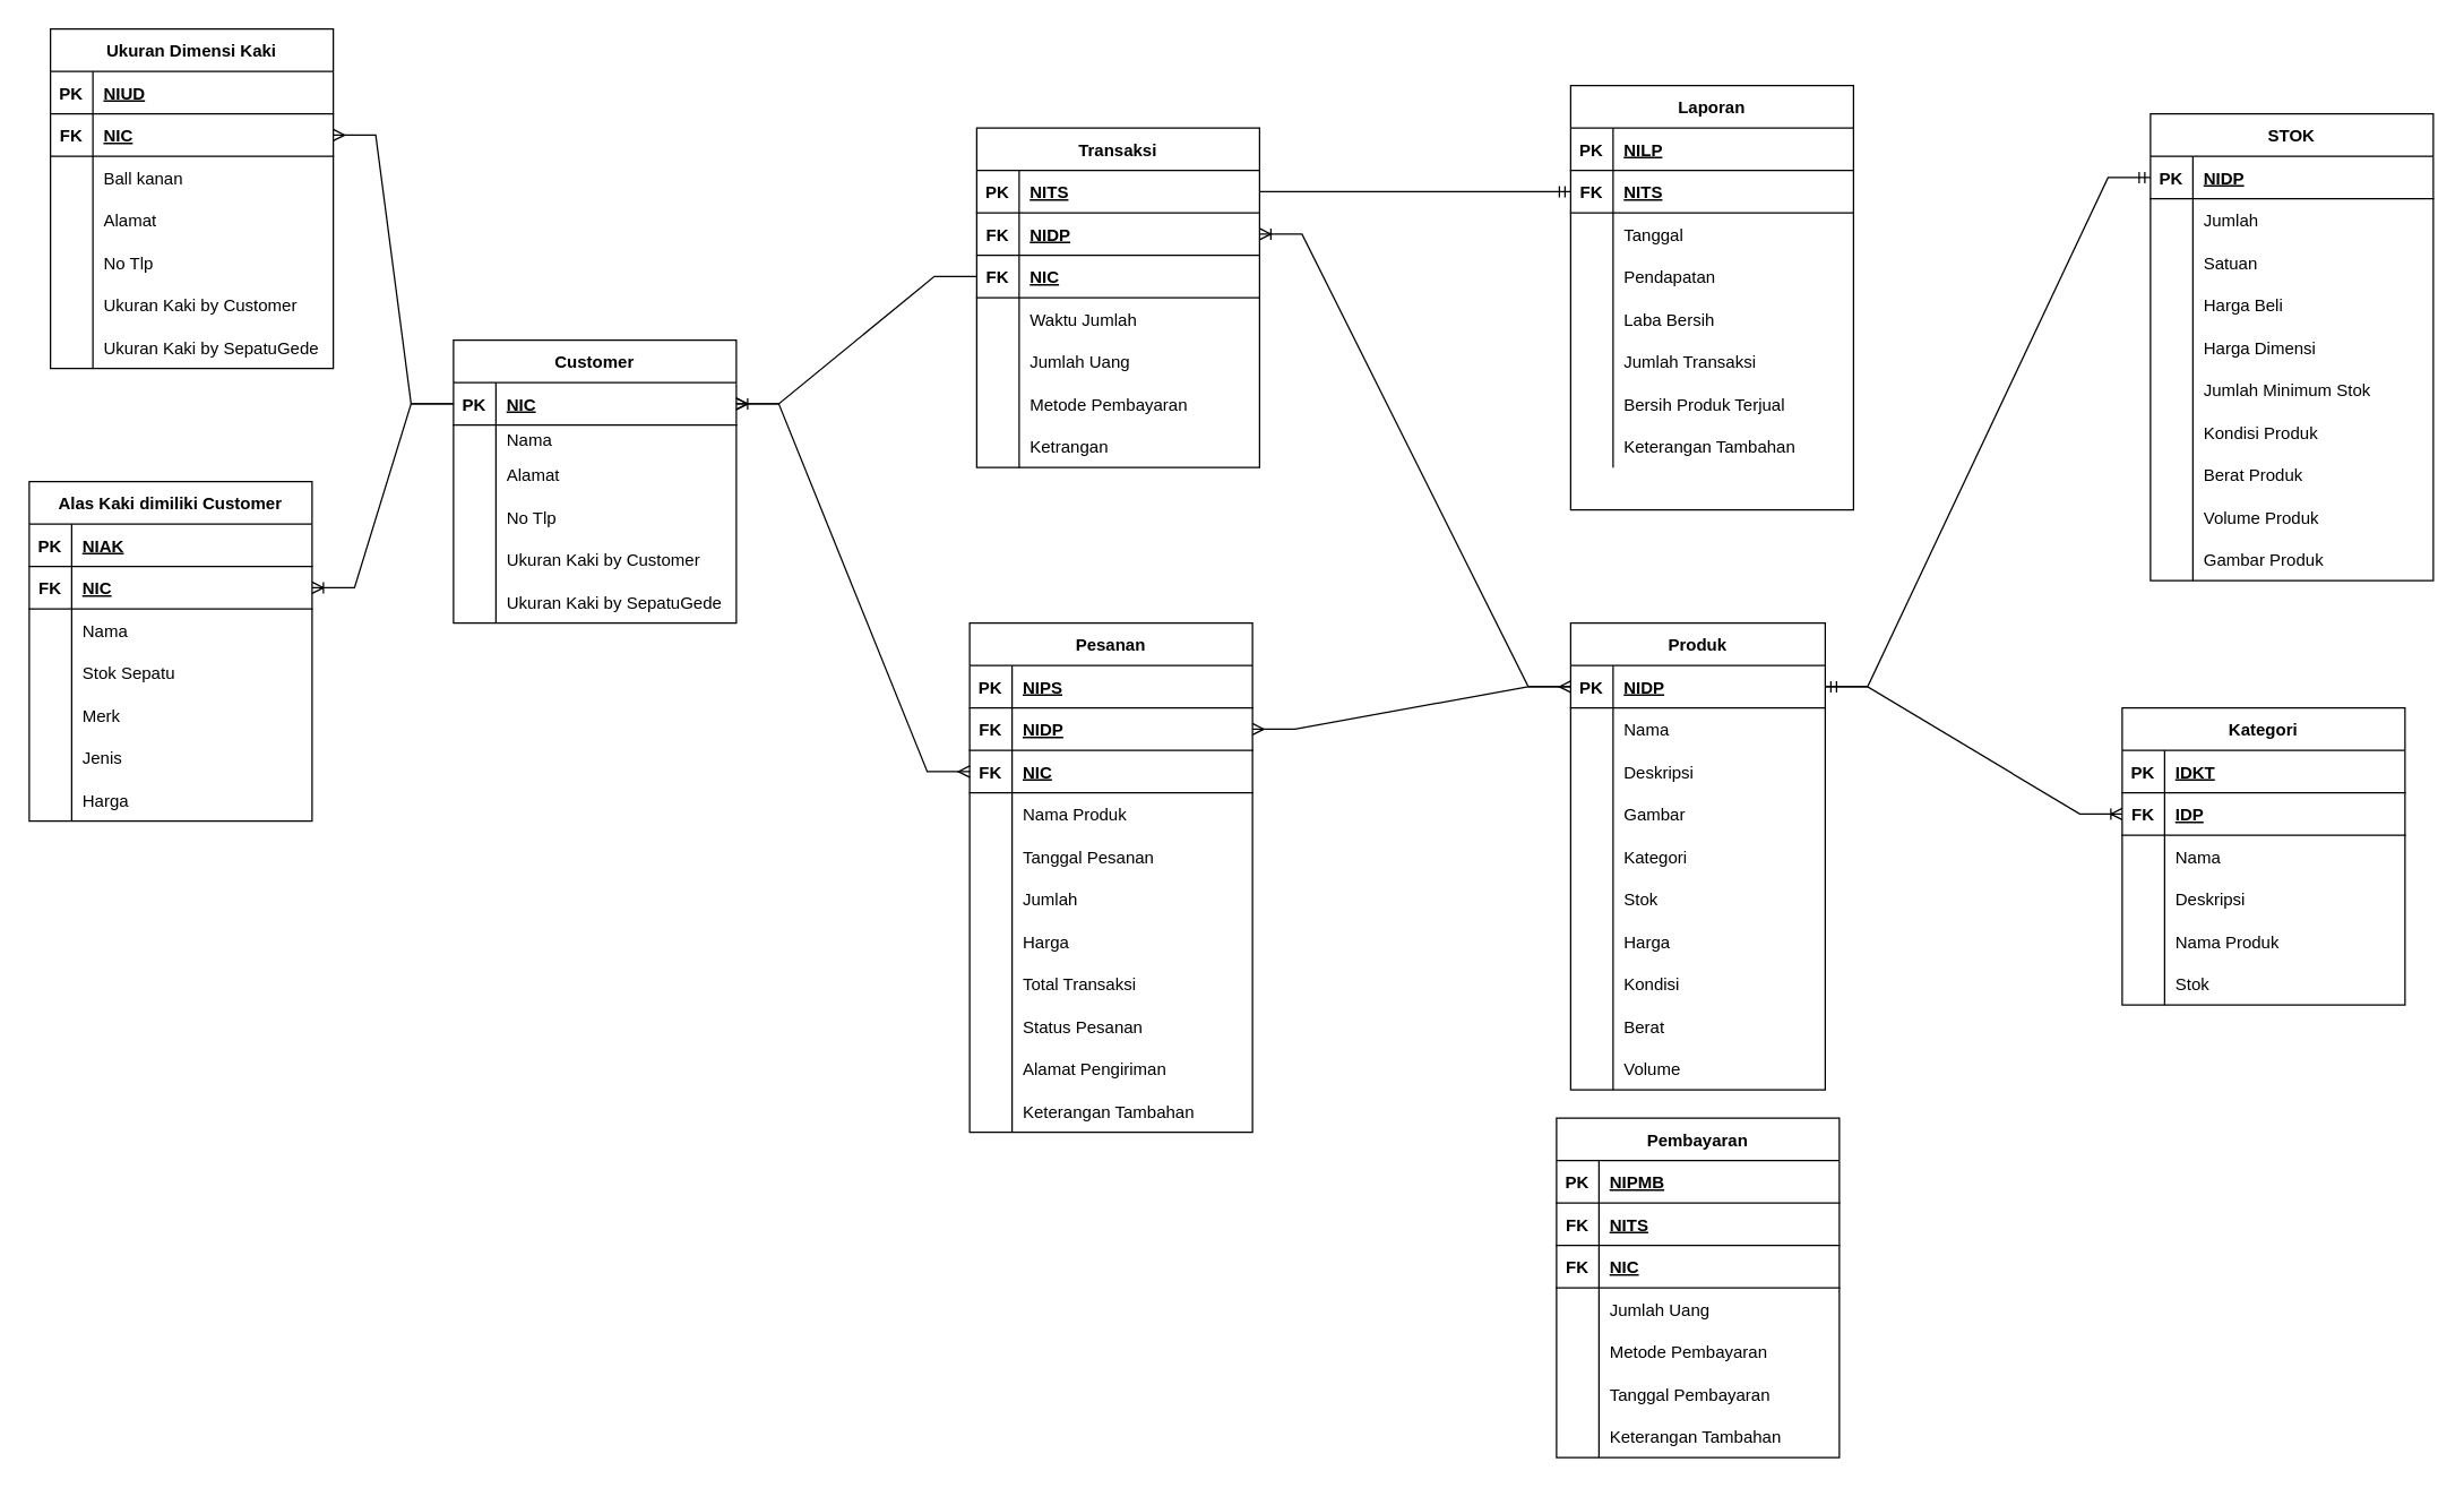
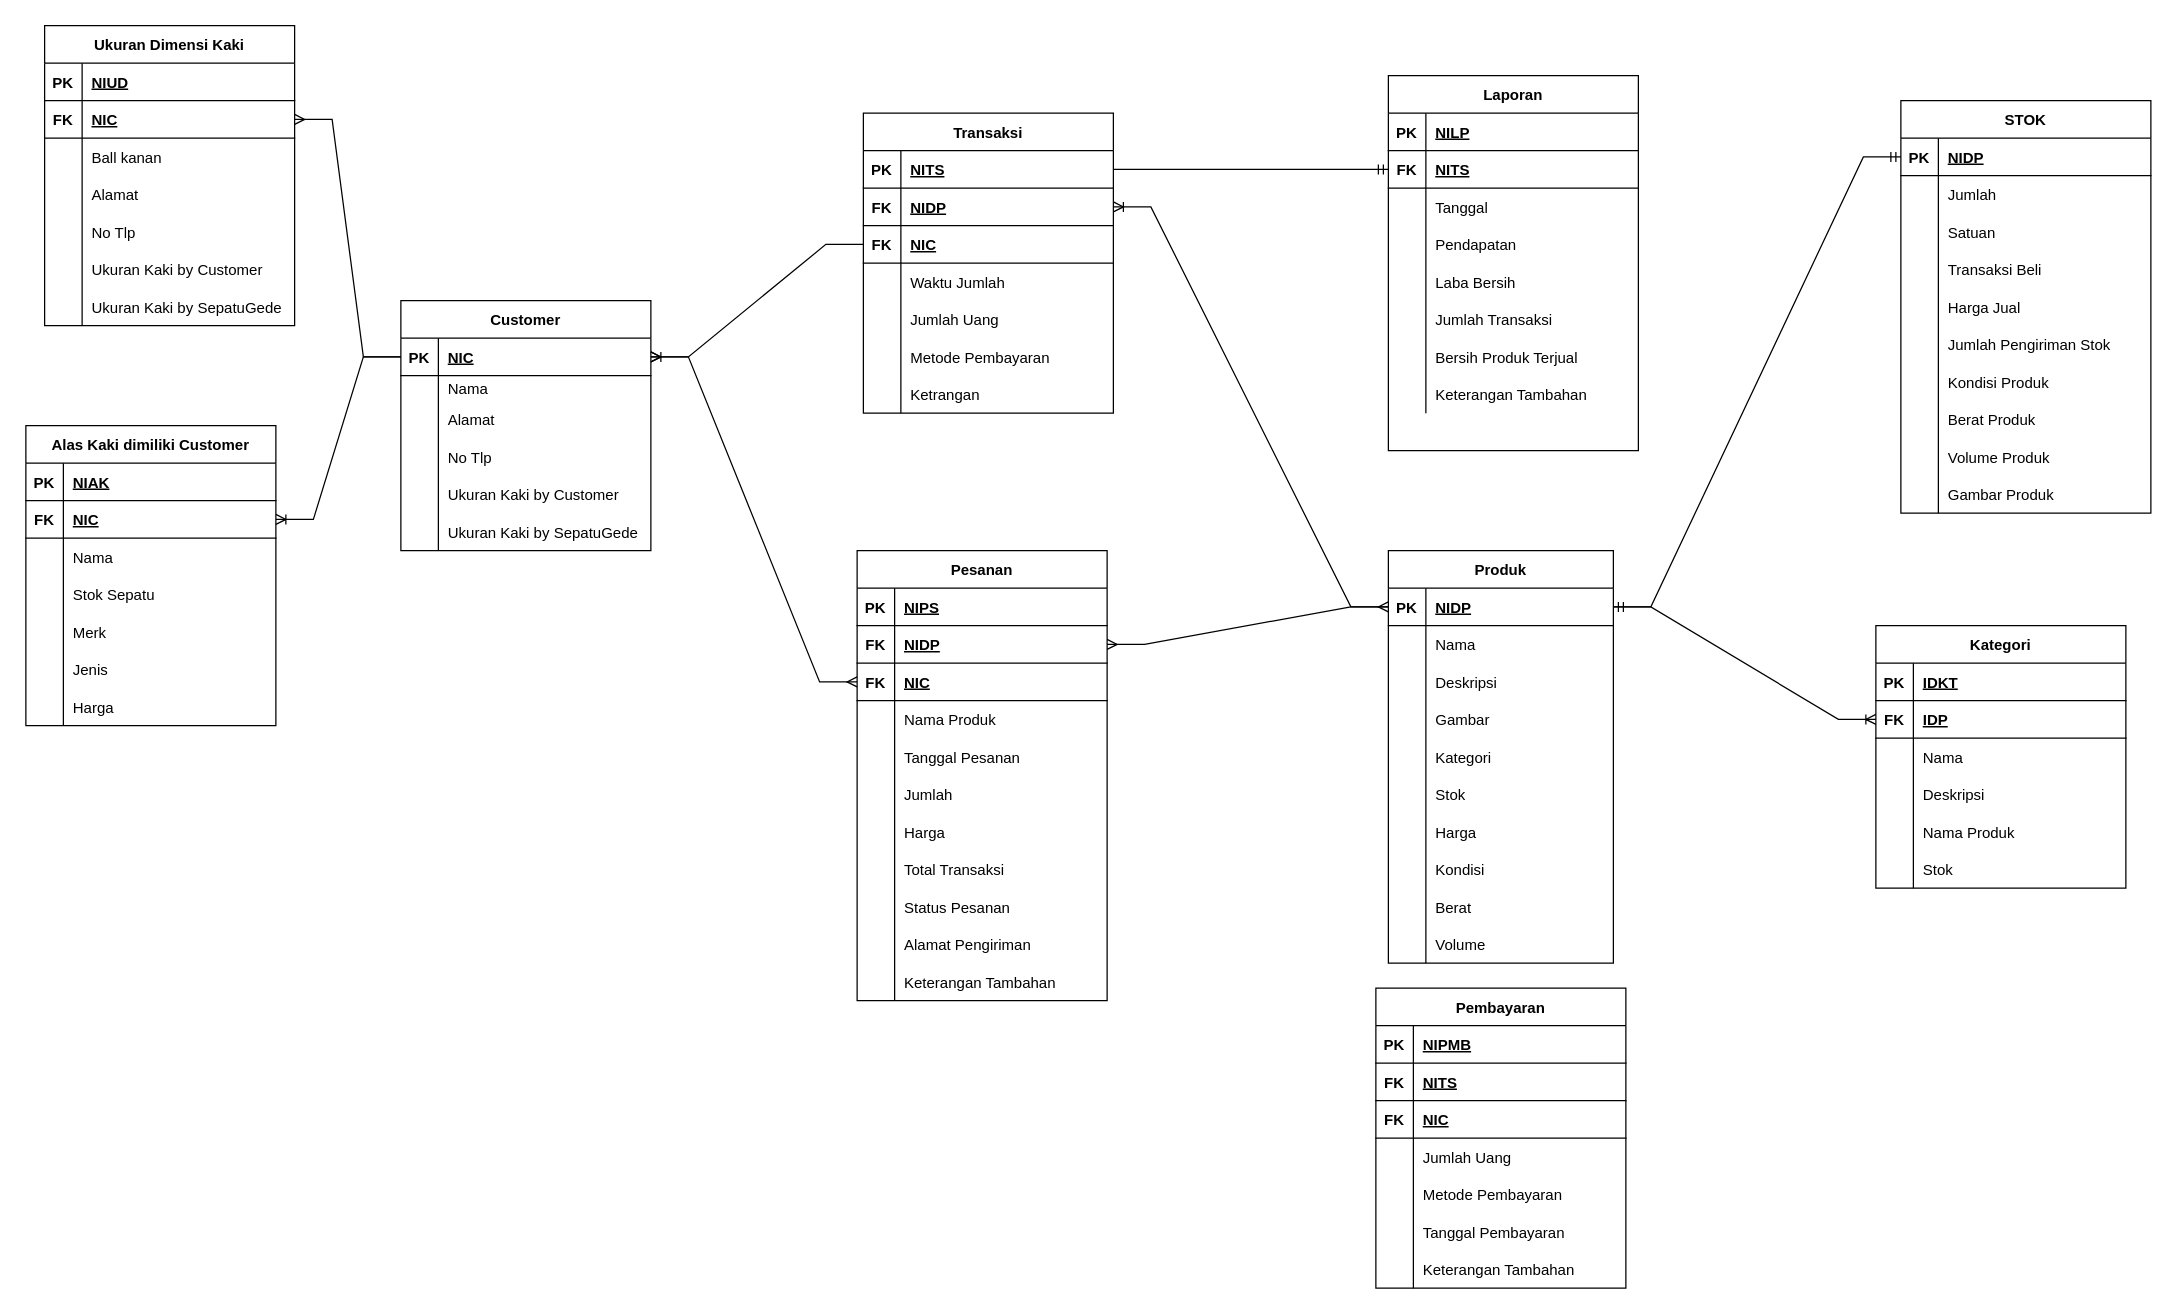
- <mxCell id="155" value="Harga Beli" style="shape=partialRectangle;connectable=0;fillColor=none;top=0;left=0;bottom=0;right=0;align=left;spacingLeft=6;overflow=hidden;" parent="153" vertex="1"><mxGeometry x="30" width="170" height="30" as="geometry"><mxRectangle width="170" height="30" as="alternateBounds" /></mxGeometry></mxCell>
+ <mxCell id="155" value="Transaksi Beli" style="shape=partialRectangle;connectable=0;fillColor=none;top=0;left=0;bottom=0;right=0;align=left;spacingLeft=6;overflow=hidden;" parent="153" vertex="1"><mxGeometry x="30" width="170" height="30" as="geometry"><mxRectangle width="170" height="30" as="alternateBounds" /></mxGeometry></mxCell>
- <mxCell id="158" value="Harga Dimensi" style="shape=partialRectangle;connectable=0;fillColor=none;top=0;left=0;bottom=0;right=0;align=left;spacingLeft=6;overflow=hidden;" parent="156" vertex="1"><mxGeometry x="30" width="170" height="30" as="geometry"><mxRectangle width="170" height="30" as="alternateBounds" /></mxGeometry></mxCell>
+ <mxCell id="158" value="Harga Jual" style="shape=partialRectangle;connectable=0;fillColor=none;top=0;left=0;bottom=0;right=0;align=left;spacingLeft=6;overflow=hidden;" parent="156" vertex="1"><mxGeometry x="30" width="170" height="30" as="geometry"><mxRectangle width="170" height="30" as="alternateBounds" /></mxGeometry></mxCell>
- <mxCell id="161" value="Jumlah Minimum Stok" style="shape=partialRectangle;connectable=0;fillColor=none;top=0;left=0;bottom=0;right=0;align=left;spacingLeft=6;overflow=hidden;" parent="159" vertex="1"><mxGeometry x="30" width="170" height="30" as="geometry"><mxRectangle width="170" height="30" as="alternateBounds" /></mxGeometry></mxCell>
+ <mxCell id="161" value="Jumlah Pengiriman Stok" style="shape=partialRectangle;connectable=0;fillColor=none;top=0;left=0;bottom=0;right=0;align=left;spacingLeft=6;overflow=hidden;" parent="159" vertex="1"><mxGeometry x="30" width="170" height="30" as="geometry"><mxRectangle width="170" height="30" as="alternateBounds" /></mxGeometry></mxCell>
